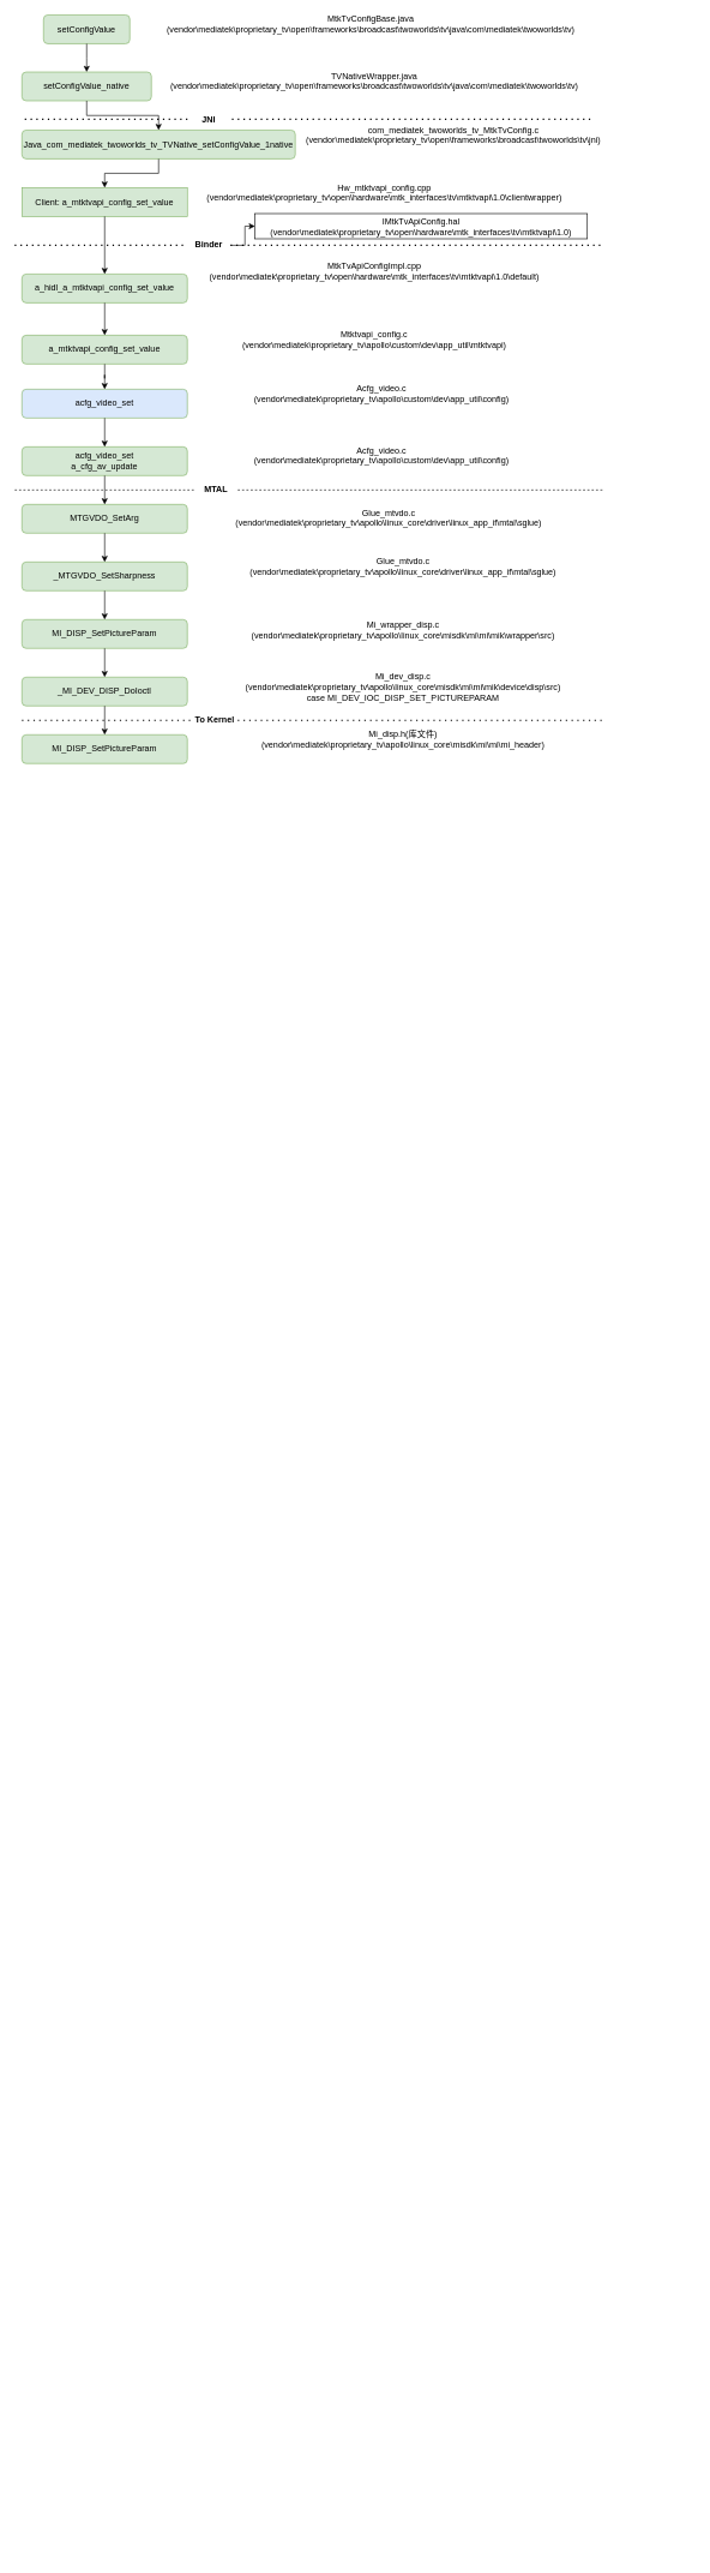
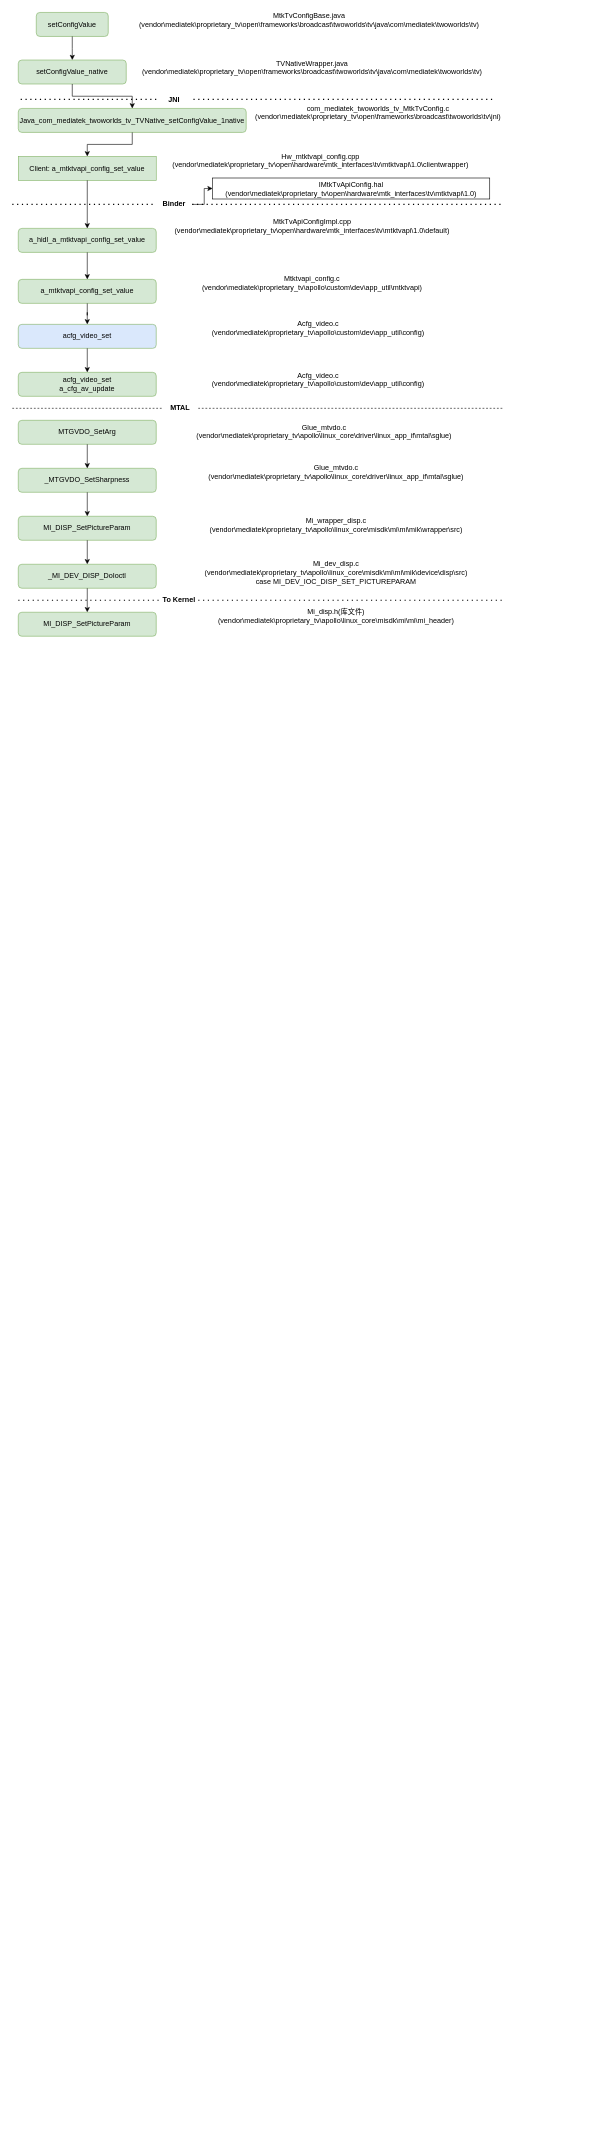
- <mxCell id="33" value="" style="edgeStyle=orthogonalEdgeStyle;rounded=0;orthogonalLoop=1;jettySize=auto;html=1;" edge="1" parent="2" source="29" target="32"><mxGeometry relative="1" as="geometry" /></mxCell>
